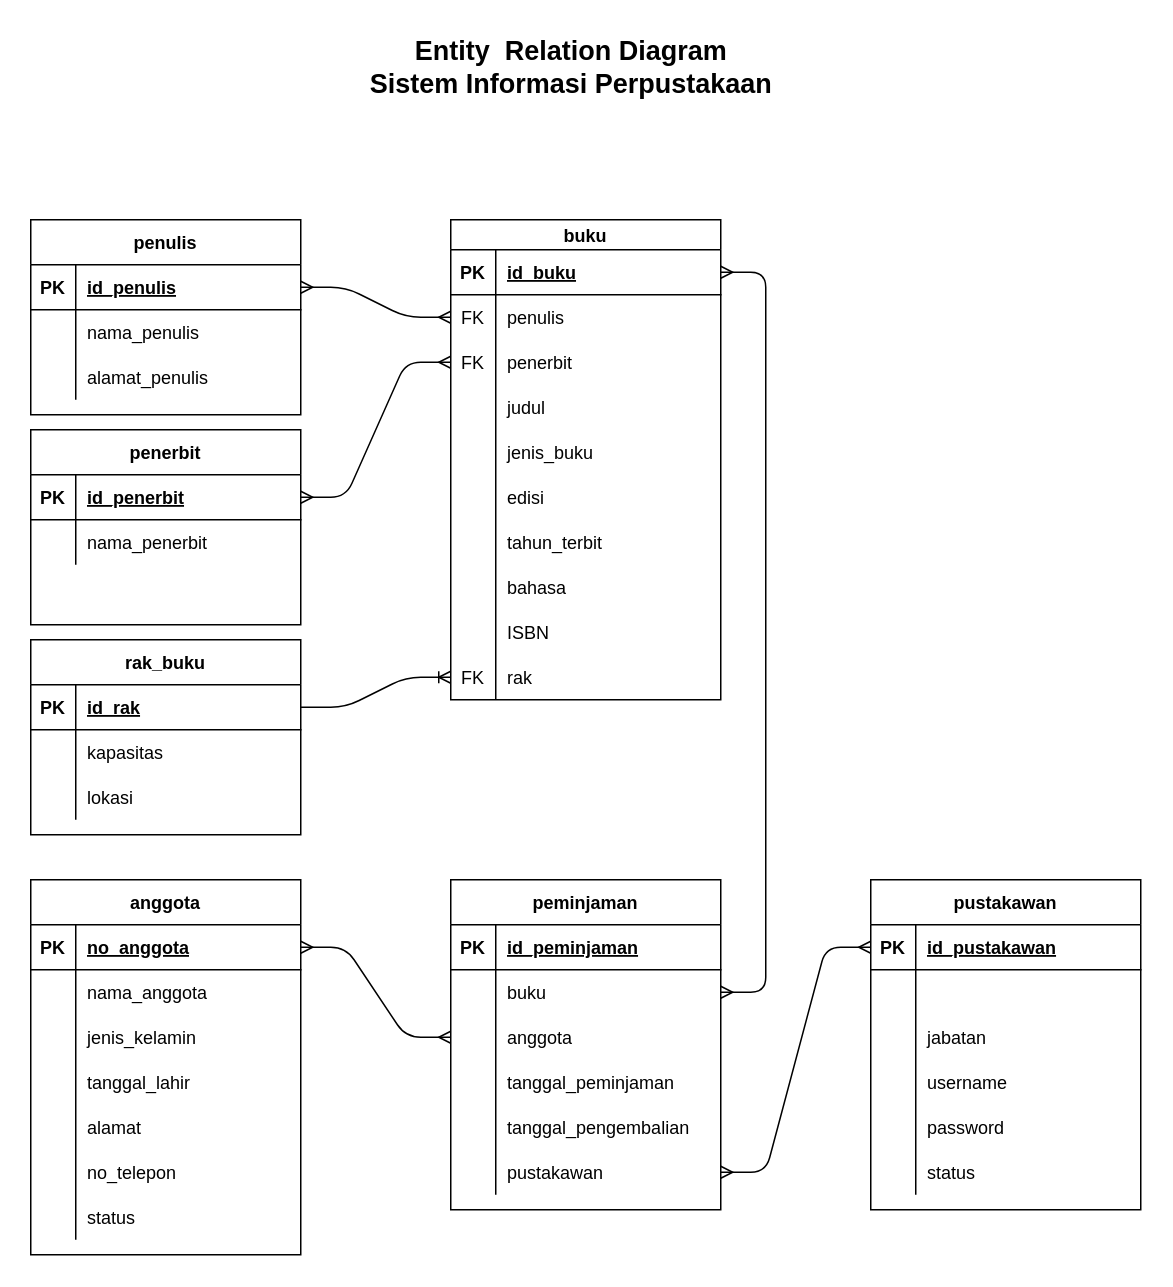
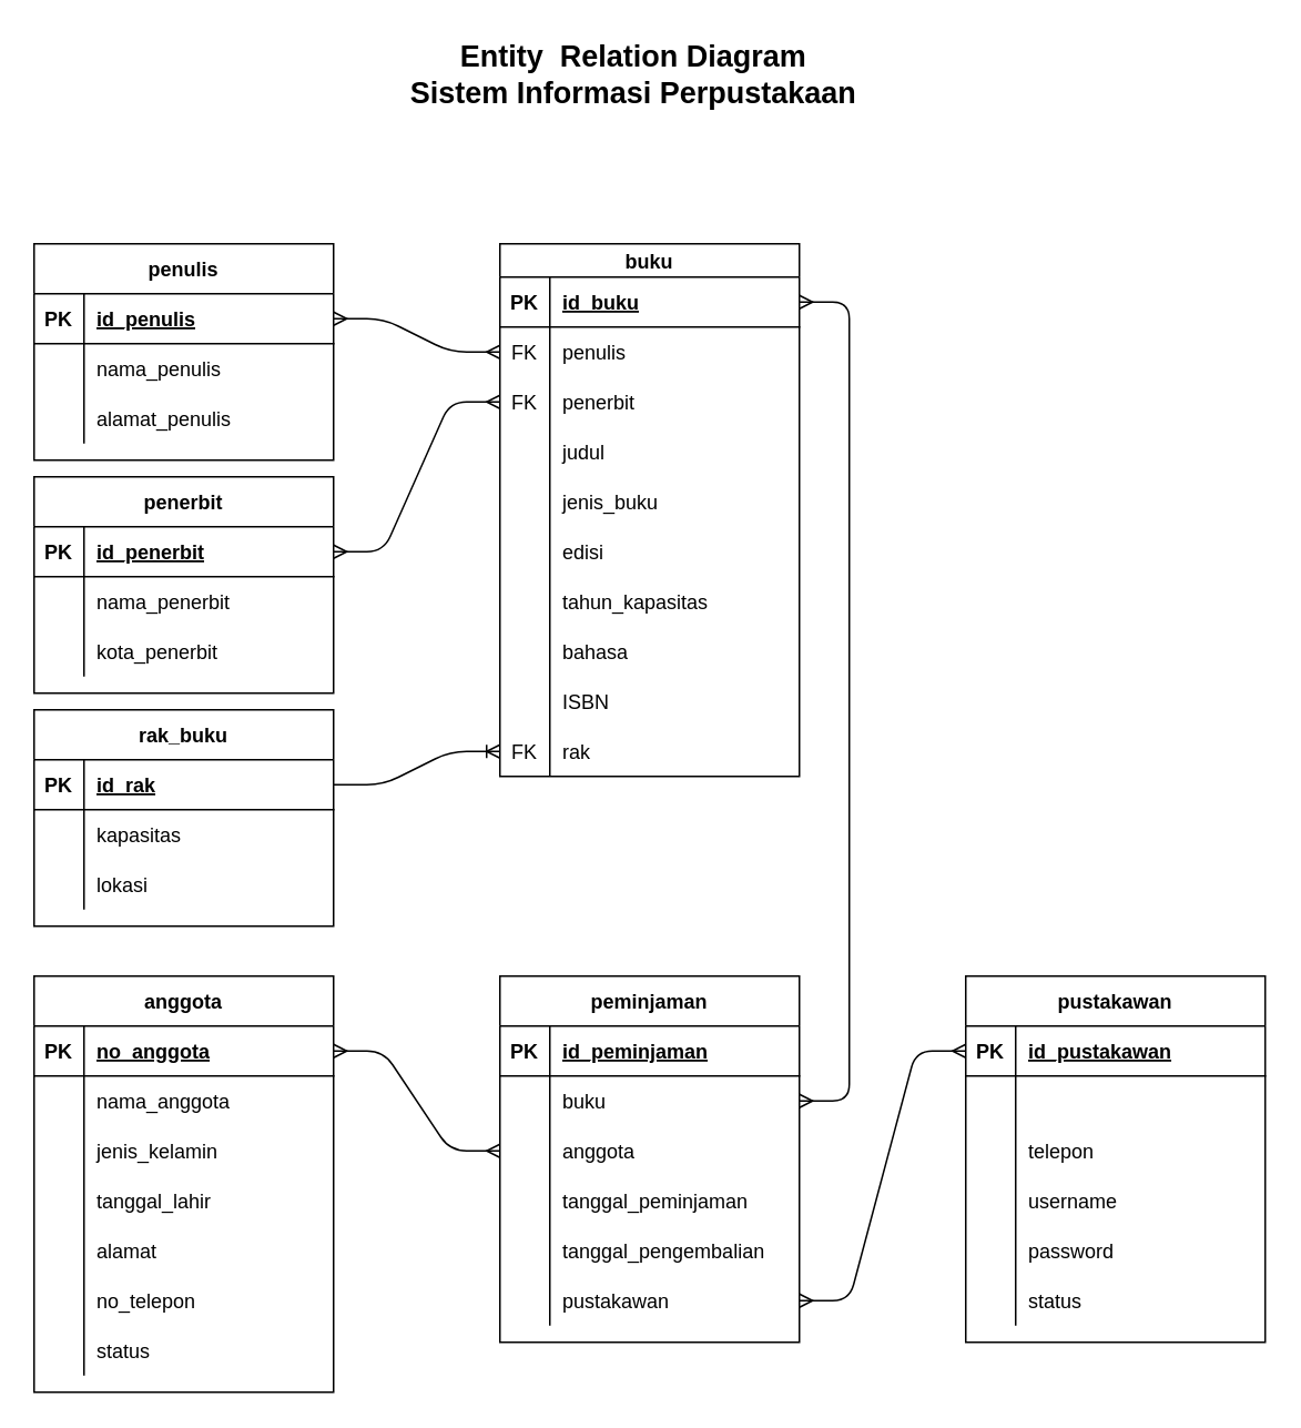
- <mxCell id="23" value="tahun_terbit" style="shape=partialRectangle;connectable=0;fillColor=none;top=0;left=0;bottom=0;right=0;align=left;spacingLeft=6;overflow=hidden;" vertex="1" parent="21"><mxGeometry x="30" width="150" height="30" as="geometry" /></mxCell>
+ <mxCell id="23" value="tahun_kapasitas" style="shape=partialRectangle;connectable=0;fillColor=none;top=0;left=0;bottom=0;right=0;align=left;spacingLeft=6;overflow=hidden;" vertex="1" parent="21"><mxGeometry x="30" width="150" height="30" as="geometry" /></mxCell>
+ <mxCell id="52" value="kota_penerbit" style="shape=partialRectangle;connectable=0;fillColor=none;top=0;left=0;bottom=0;right=0;align=left;spacingLeft=6;overflow=hidden;" parent="50" vertex="1"><mxGeometry x="30" width="150" height="30" as="geometry" /></mxCell>
- <mxCell id="102" value="jabatan" style="shape=partialRectangle;connectable=0;fillColor=none;top=0;left=0;bottom=0;right=0;align=left;spacingLeft=6;overflow=hidden;" parent="100" vertex="1"><mxGeometry x="30" width="150" height="30" as="geometry" /></mxCell>
+ <mxCell id="102" value="telepon" style="shape=partialRectangle;connectable=0;fillColor=none;top=0;left=0;bottom=0;right=0;align=left;spacingLeft=6;overflow=hidden;" parent="100" vertex="1"><mxGeometry x="30" width="150" height="30" as="geometry" /></mxCell>
